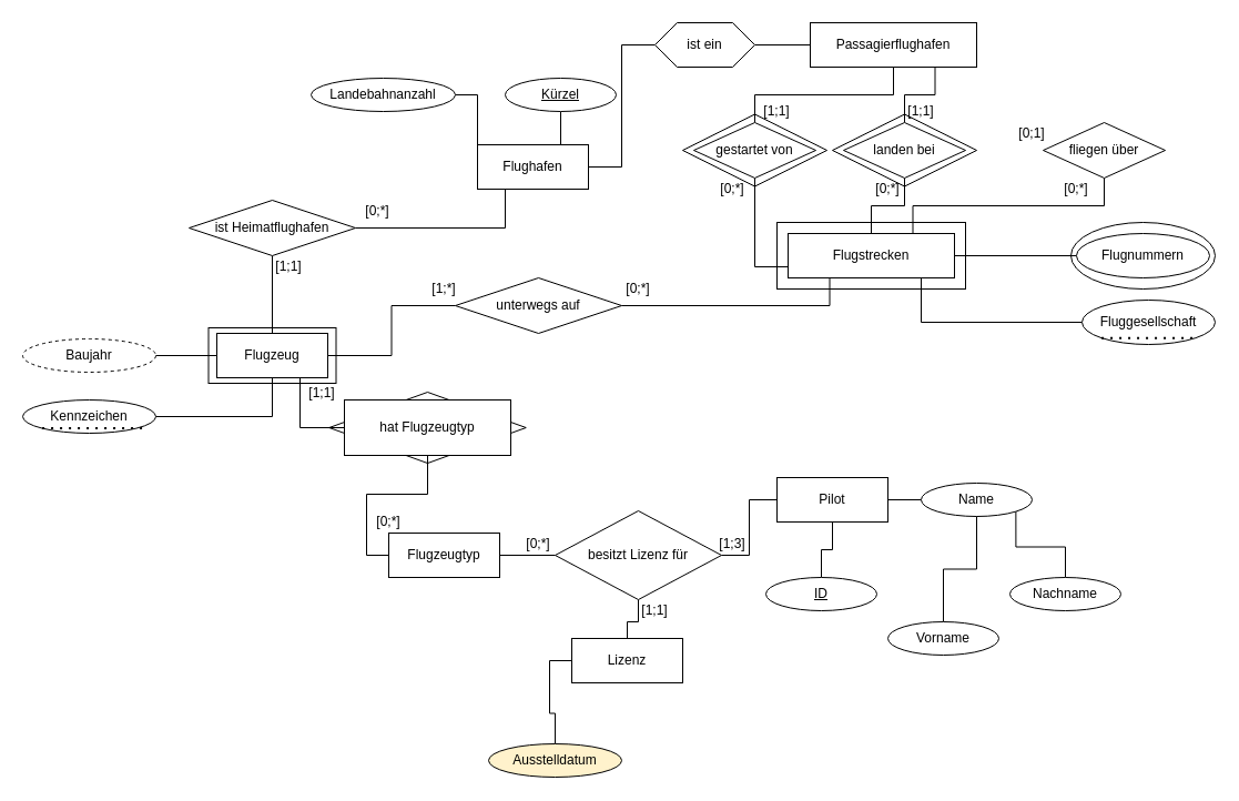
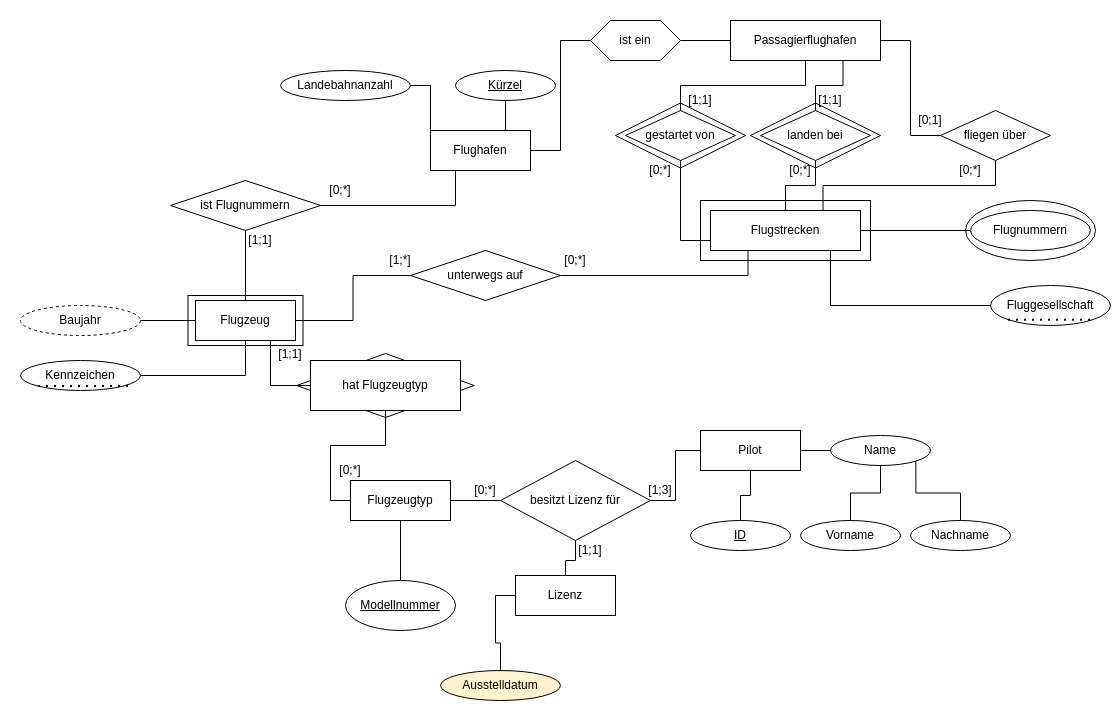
+ <mxCell id="29" style="edgeStyle=orthogonalEdgeStyle;rounded=0;orthogonalLoop=1;jettySize=auto;html=1;entryX=1;entryY=0.5;entryDx=0;entryDy=0;endArrow=none;endFill=0;" edge="1" parent="1" source="30" target="9"><mxGeometry relative="1" as="geometry" /></mxCell>
- <mxCell id="61" value="ist Heimatflughafen" style="rhombus;whiteSpace=wrap;html=1;" vertex="1" parent="1"><mxGeometry x="170" y="180" width="150" height="50" as="geometry" /></mxCell>
+ <mxCell id="61" value="ist Flugnummern" style="rhombus;whiteSpace=wrap;html=1;" vertex="1" parent="1"><mxGeometry x="170" y="180" width="150" height="50" as="geometry" /></mxCell>
- <mxCell id="23" value="Fluggesellschaft" style="ellipse;whiteSpace=wrap;html=1;" vertex="1" parent="1"><mxGeometry x="975" y="270" width="120" height="40" as="geometry" /></mxCell>
+ <mxCell id="23" value="Fluggesellschaft" style="ellipse;whiteSpace=wrap;html=1;" vertex="1" parent="1"><mxGeometry x="990" y="285" width="120" height="40" as="geometry" /></mxCell>
+ <mxCell id="33" style="edgeStyle=orthogonalEdgeStyle;rounded=0;orthogonalLoop=1;jettySize=auto;html=1;entryX=0.5;entryY=1;entryDx=0;entryDy=0;endArrow=none;endFill=0;" edge="1" parent="1" source="34" target="32"><mxGeometry relative="1" as="geometry" /></mxCell>
- <mxCell id="42" value="Vorname" style="ellipse;whiteSpace=wrap;html=1;" vertex="1" parent="1"><mxGeometry x="800" y="560" width="100" height="30" as="geometry" /></mxCell>
+ <mxCell id="42" value="Vorname" style="ellipse;whiteSpace=wrap;html=1;" vertex="1" parent="1"><mxGeometry x="800" y="520" width="100" height="30" as="geometry" /></mxCell>
+ <mxCell id="34" value="&lt;u&gt;Modellnummer&lt;/u&gt;" style="ellipse;whiteSpace=wrap;html=1;" vertex="1" parent="1"><mxGeometry x="345" y="580" width="110" height="50" as="geometry" /></mxCell>
